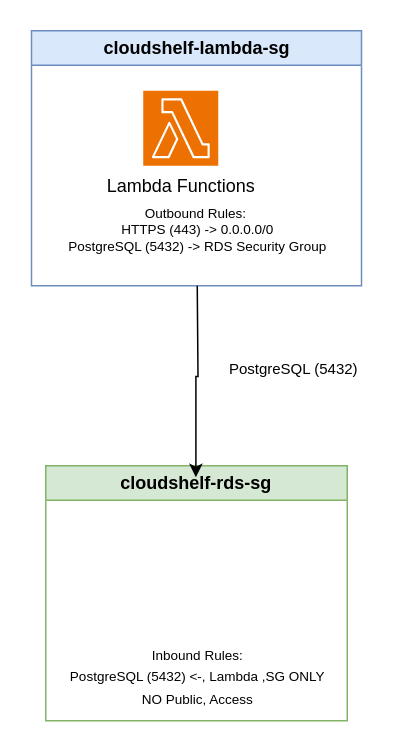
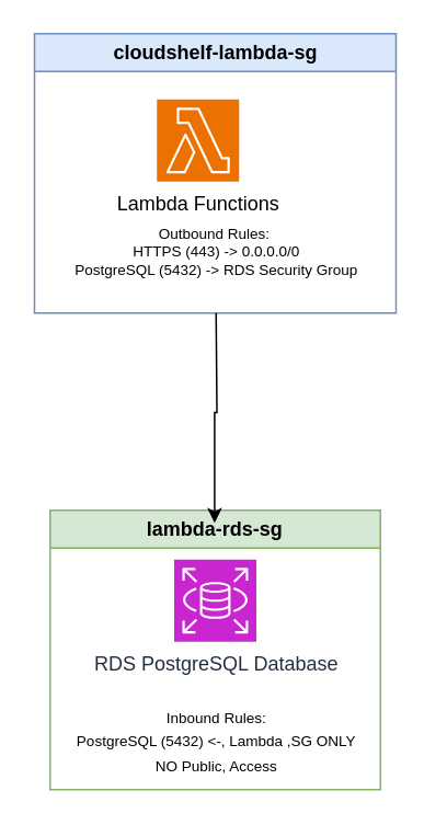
- <mxCell id="9" value="PostgreSQL (5432)" style="text;html=1;align=center;verticalAlign=middle;resizable=0;points=[];autosize=1;strokeColor=none;fillColor=none;fontSize=10;" vertex="1" parent="1"><mxGeometry x="140" y="230" width="110" height="30" as="geometry" /></mxCell>
- <mxCell id="5" value="cloudshelf-rds-sg" style="swimlane;whiteSpace=wrap;html=1;fillColor=#d5e8d4;strokeColor=#82b366;" vertex="1" parent="1"><mxGeometry x="30" y="310" width="201" height="170" as="geometry" /></mxCell>
+ <mxCell id="5" value="lambda-rds-sg" style="swimlane;whiteSpace=wrap;html=1;fillColor=#d5e8d4;strokeColor=#82b366;" vertex="1" parent="1"><mxGeometry x="30" y="310" width="201" height="170" as="geometry" /></mxCell>
+ <mxCell id="6" value="RDS PostgreSQL Database" style="sketch=0;points=[[0,0,0],[0.25,0,0],[0.5,0,0],[0.75,0,0],[1,0,0],[0,1,0],[0.25,1,0],[0.5,1,0],[0.75,1,0],[1,1,0],[0,0.25,0],[0,0.5,0],[0,0.75,0],[1,0.25,0],[1,0.5,0],[1,0.75,0]];outlineConnect=0;fontColor=#232F3E;fillColor=#C925D1;strokeColor=#ffffff;dashed=0;verticalLabelPosition=bottom;verticalAlign=top;align=center;html=1;fontSize=12;fontStyle=0;aspect=fixed;shape=mxgraph.aws4.resourceIcon;resIcon=mxgraph.aws4.rds;" vertex="1" parent="5"><mxGeometry x="75.5" y="30" width="50" height="50" as="geometry" /></mxCell>
